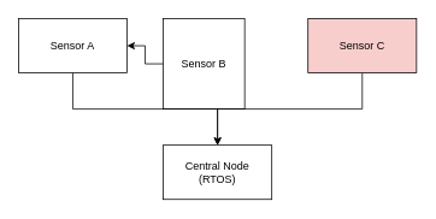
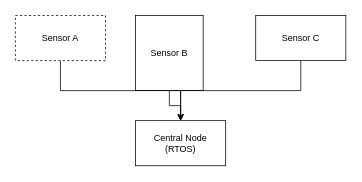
- <mxCell id="6" value="Sensor A" style="rounded=0;whiteSpace=wrap;html=1;" vertex="1" parent="1"><mxGeometry x="20" y="20" width="120" height="60" as="geometry" /></mxCell>
+ <mxCell id="6" value="Sensor A" style="rounded=0;whiteSpace=wrap;html=1;dashed=1;" vertex="1" parent="1"><mxGeometry x="20" y="20" width="120" height="60" as="geometry" /></mxCell>
- <mxCell id="8" value="Sensor C" style="rounded=0;whiteSpace=wrap;html=1;fillColor=#f8cecc;" vertex="1" parent="1"><mxGeometry x="340" y="20" width="120" height="60" as="geometry" /></mxCell>
+ <mxCell id="8" value="Sensor C" style="rounded=0;whiteSpace=wrap;html=1;" vertex="1" parent="1"><mxGeometry x="340" y="20" width="120" height="60" as="geometry" /></mxCell>
- <mxCell id="3" style="edgeStyle=orthogonalEdgeStyle;rounded=0;orthogonalLoop=1;jettySize=auto;html=1;" edge="1" parent="1" source="4" target="6"><mxGeometry relative="1" as="geometry" /></mxCell>
+ <mxCell id="3" style="edgeStyle=orthogonalEdgeStyle;rounded=0;orthogonalLoop=1;jettySize=auto;html=1;entryX=0.5;entryY=0;entryDx=0;entryDy=0;" edge="1" parent="1" source="4" target="2"><mxGeometry relative="1" as="geometry" /></mxCell>
